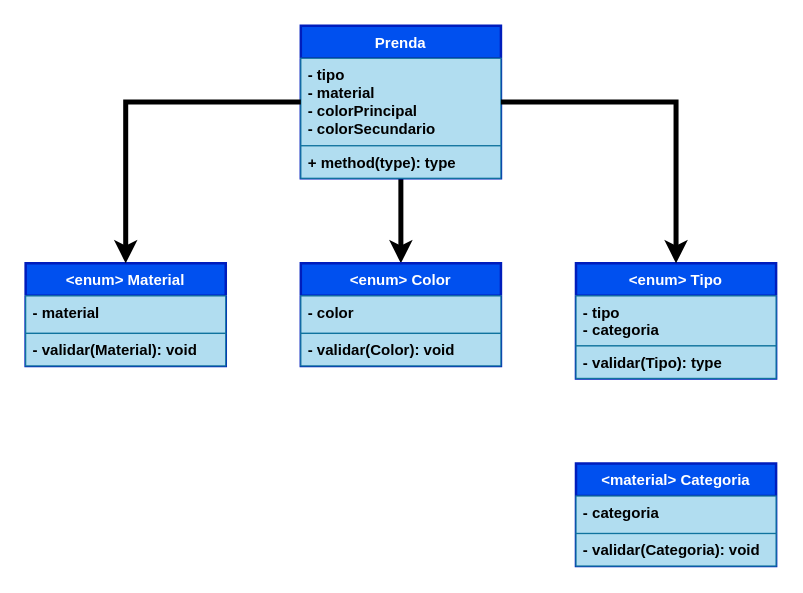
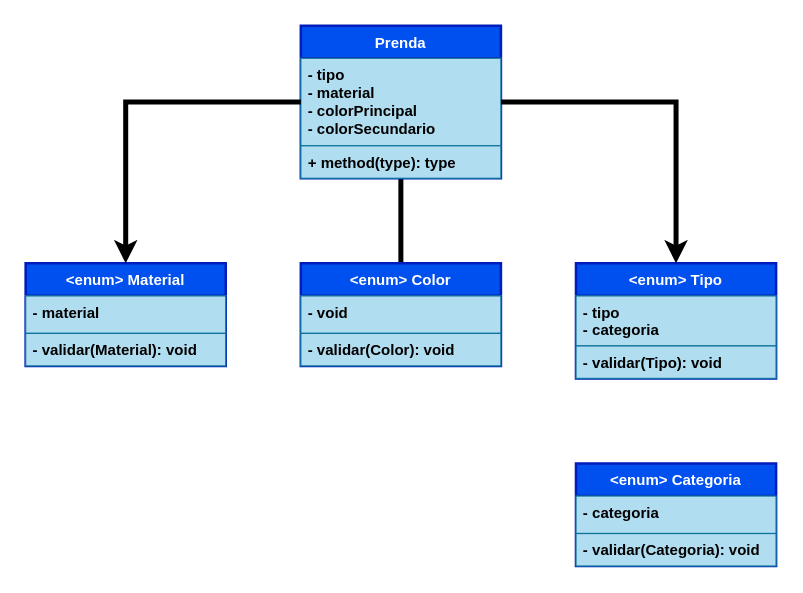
- <mxCell id="2" style="edgeStyle=none;rounded=0;orthogonalLoop=1;jettySize=auto;html=1;exitX=0.5;exitY=1;exitDx=0;exitDy=0;entryX=0.5;entryY=0;entryDx=0;entryDy=0;fontFamily=Helvetica;fontSize=12;fontColor=#ffffff;fontStyle=1;strokeWidth=4;strokeColor=#000000;" parent="1" source="3" target="17" edge="1"><mxGeometry relative="1" as="geometry" /></mxCell>
+ <mxCell id="2" style="edgeStyle=none;rounded=0;orthogonalLoop=1;jettySize=auto;html=1;exitX=0.5;exitY=1;exitDx=0;exitDy=0;entryX=0.5;entryY=0;entryDx=0;entryDy=0;fontFamily=Helvetica;fontSize=12;fontColor=#ffffff;fontStyle=1;strokeWidth=4;strokeColor=#000000;endArrow=none;" parent="1" source="3" target="17" edge="1"><mxGeometry relative="1" as="geometry" /></mxCell>
- <mxCell id="18" value="- color" style="text;strokeColor=#10739e;fillColor=#b1ddf0;align=left;verticalAlign=top;spacingLeft=4;spacingRight=4;overflow=hidden;rotatable=0;points=[[0,0.5],[1,0.5]];portConstraint=eastwest;whiteSpace=wrap;html=1;fontColor=#000000;fontStyle=1" parent="17" vertex="1"><mxGeometry y="26" width="160" height="30" as="geometry" /></mxCell>
+ <mxCell id="18" value="- void" style="text;strokeColor=#10739e;fillColor=#b1ddf0;align=left;verticalAlign=top;spacingLeft=4;spacingRight=4;overflow=hidden;rotatable=0;points=[[0,0.5],[1,0.5]];portConstraint=eastwest;whiteSpace=wrap;html=1;fontColor=#000000;fontStyle=1" parent="17" vertex="1"><mxGeometry y="26" width="160" height="30" as="geometry" /></mxCell>
- <mxCell id="11" value="- validar(Tipo): type" style="text;strokeColor=#10739e;fillColor=#b1ddf0;align=left;verticalAlign=top;spacingLeft=4;spacingRight=4;overflow=hidden;rotatable=0;points=[[0,0.5],[1,0.5]];portConstraint=eastwest;whiteSpace=wrap;html=1;fontColor=#000000;fontStyle=1" parent="9" vertex="1"><mxGeometry y="66" width="160" height="26" as="geometry" /></mxCell>
+ <mxCell id="11" value="- validar(Tipo): void" style="text;strokeColor=#10739e;fillColor=#b1ddf0;align=left;verticalAlign=top;spacingLeft=4;spacingRight=4;overflow=hidden;rotatable=0;points=[[0,0.5],[1,0.5]];portConstraint=eastwest;whiteSpace=wrap;html=1;fontColor=#000000;fontStyle=1" parent="9" vertex="1"><mxGeometry y="66" width="160" height="26" as="geometry" /></mxCell>
- <mxCell id="12" value="&amp;lt;material&amp;gt; Categoria" style="swimlane;fontStyle=1;align=center;verticalAlign=top;childLayout=stackLayout;horizontal=1;startSize=26;horizontalStack=0;resizeParent=1;resizeParentMax=0;resizeLast=0;collapsible=1;marginBottom=0;whiteSpace=wrap;html=1;fillColor=#0050ef;fontColor=#ffffff;strokeColor=#001DBC;strokeWidth=2;" parent="1" vertex="1"><mxGeometry x="460" y="370" width="160" height="82" as="geometry" /></mxCell>
+ <mxCell id="12" value="&amp;lt;enum&amp;gt; Categoria" style="swimlane;fontStyle=1;align=center;verticalAlign=top;childLayout=stackLayout;horizontal=1;startSize=26;horizontalStack=0;resizeParent=1;resizeParentMax=0;resizeLast=0;collapsible=1;marginBottom=0;whiteSpace=wrap;html=1;fillColor=#0050ef;fontColor=#ffffff;strokeColor=#001DBC;strokeWidth=2;" parent="1" vertex="1"><mxGeometry x="460" y="370" width="160" height="82" as="geometry" /></mxCell>
